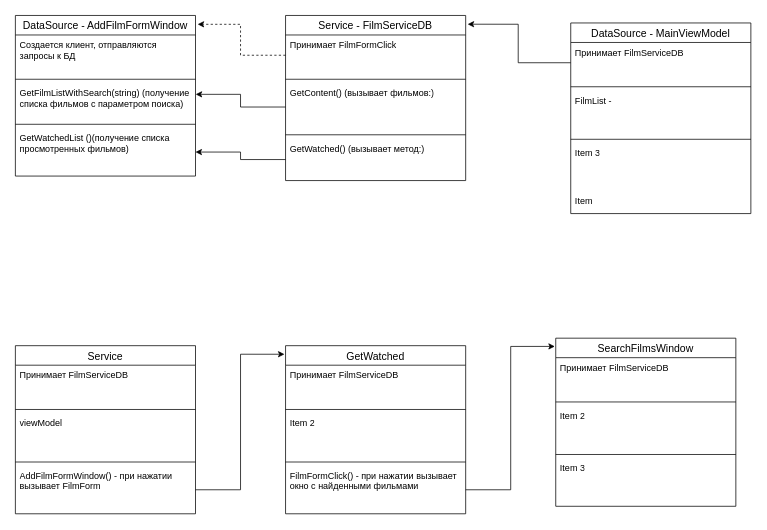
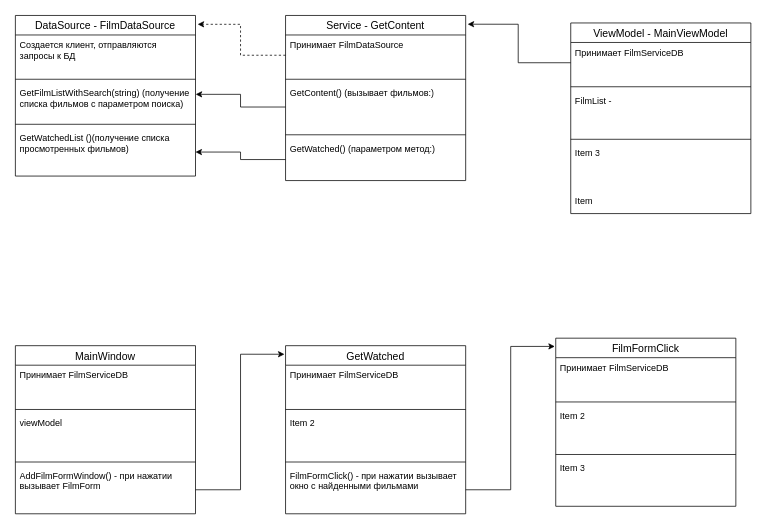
- <mxCell id="2" value="DataSource - AddFilmFormWindow" style="swimlane;fontStyle=0;childLayout=stackLayout;horizontal=1;startSize=26;horizontalStack=0;resizeParent=1;resizeParentMax=0;resizeLast=0;collapsible=1;marginBottom=0;align=center;fontSize=14;" vertex="1" parent="1"><mxGeometry x="20" y="20" width="240" height="214" as="geometry" /></mxCell>
+ <mxCell id="2" value="DataSource - FilmDataSource" style="swimlane;fontStyle=0;childLayout=stackLayout;horizontal=1;startSize=26;horizontalStack=0;resizeParent=1;resizeParentMax=0;resizeLast=0;collapsible=1;marginBottom=0;align=center;fontSize=14;" vertex="1" parent="1"><mxGeometry x="20" y="20" width="240" height="214" as="geometry" /></mxCell>
- <mxCell id="8" value="Service - FilmServiceDB" style="swimlane;fontStyle=0;childLayout=stackLayout;horizontal=1;startSize=26;horizontalStack=0;resizeParent=1;resizeParentMax=0;resizeLast=0;collapsible=1;marginBottom=0;align=center;fontSize=14;" vertex="1" parent="1"><mxGeometry x="380" y="20" width="240" height="220" as="geometry" /></mxCell>
+ <mxCell id="8" value="Service - GetContent" style="swimlane;fontStyle=0;childLayout=stackLayout;horizontal=1;startSize=26;horizontalStack=0;resizeParent=1;resizeParentMax=0;resizeLast=0;collapsible=1;marginBottom=0;align=center;fontSize=14;" vertex="1" parent="1"><mxGeometry x="380" y="20" width="240" height="220" as="geometry" /></mxCell>
- <mxCell id="15" value="DataSource - MainViewModel" style="swimlane;fontStyle=0;childLayout=stackLayout;horizontal=1;startSize=26;horizontalStack=0;resizeParent=1;resizeParentMax=0;resizeLast=0;collapsible=1;marginBottom=0;align=center;fontSize=14;" vertex="1" parent="1"><mxGeometry x="760" y="30" width="240" height="254" as="geometry" /></mxCell>
+ <mxCell id="15" value="ViewModel - MainViewModel" style="swimlane;fontStyle=0;childLayout=stackLayout;horizontal=1;startSize=26;horizontalStack=0;resizeParent=1;resizeParentMax=0;resizeLast=0;collapsible=1;marginBottom=0;align=center;fontSize=14;" vertex="1" parent="1"><mxGeometry x="760" y="30" width="240" height="254" as="geometry" /></mxCell>
- <mxCell id="9" value="Принимает FilmFormClick" style="text;strokeColor=none;fillColor=none;spacingLeft=4;spacingRight=4;overflow=hidden;rotatable=0;points=[[0,0.5],[1,0.5]];portConstraint=eastwest;fontSize=12;whiteSpace=wrap;html=1;" vertex="1" parent="8"><mxGeometry y="26" width="240" height="54" as="geometry" /></mxCell>
+ <mxCell id="9" value="Принимает FilmDataSource" style="text;strokeColor=none;fillColor=none;spacingLeft=4;spacingRight=4;overflow=hidden;rotatable=0;points=[[0,0.5],[1,0.5]];portConstraint=eastwest;fontSize=12;whiteSpace=wrap;html=1;" vertex="1" parent="8"><mxGeometry y="26" width="240" height="54" as="geometry" /></mxCell>
- <mxCell id="13" value="GetWatched() (вызывает метод:)" style="text;strokeColor=none;fillColor=none;spacingLeft=4;spacingRight=4;overflow=hidden;rotatable=0;points=[[0,0.5],[1,0.5]];portConstraint=eastwest;fontSize=12;whiteSpace=wrap;html=1;" vertex="1" parent="8"><mxGeometry y="164" width="240" height="56" as="geometry" /></mxCell>
+ <mxCell id="13" value="GetWatched() (параметром метод:)" style="text;strokeColor=none;fillColor=none;spacingLeft=4;spacingRight=4;overflow=hidden;rotatable=0;points=[[0,0.5],[1,0.5]];portConstraint=eastwest;fontSize=12;whiteSpace=wrap;html=1;" vertex="1" parent="8"><mxGeometry y="164" width="240" height="56" as="geometry" /></mxCell>
- <mxCell id="37" value="SearchFilmsWindow" style="swimlane;fontStyle=0;childLayout=stackLayout;horizontal=1;startSize=26;horizontalStack=0;resizeParent=1;resizeParentMax=0;resizeLast=0;collapsible=1;marginBottom=0;align=center;fontSize=14;" vertex="1" parent="1"><mxGeometry x="740" y="450" width="240" height="224" as="geometry" /></mxCell>
+ <mxCell id="37" value="FilmFormClick" style="swimlane;fontStyle=0;childLayout=stackLayout;horizontal=1;startSize=26;horizontalStack=0;resizeParent=1;resizeParentMax=0;resizeLast=0;collapsible=1;marginBottom=0;align=center;fontSize=14;" vertex="1" parent="1"><mxGeometry x="740" y="450" width="240" height="224" as="geometry" /></mxCell>
- <mxCell id="25" value="Service" style="swimlane;fontStyle=0;childLayout=stackLayout;horizontal=1;startSize=26;horizontalStack=0;resizeParent=1;resizeParentMax=0;resizeLast=0;collapsible=1;marginBottom=0;align=center;fontSize=14;" vertex="1" parent="1"><mxGeometry x="20" y="460" width="240" height="224" as="geometry" /></mxCell>
+ <mxCell id="25" value="MainWindow" style="swimlane;fontStyle=0;childLayout=stackLayout;horizontal=1;startSize=26;horizontalStack=0;resizeParent=1;resizeParentMax=0;resizeLast=0;collapsible=1;marginBottom=0;align=center;fontSize=14;" vertex="1" parent="1"><mxGeometry x="20" y="460" width="240" height="224" as="geometry" /></mxCell>
